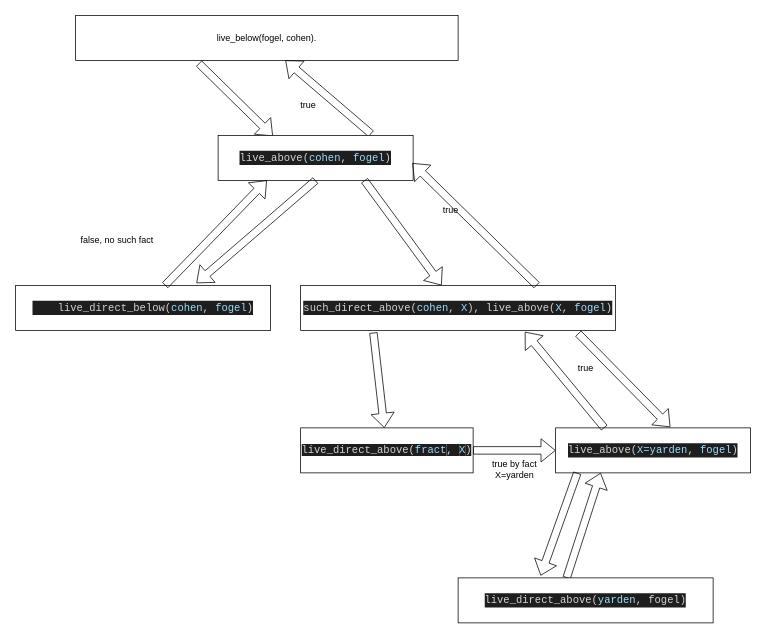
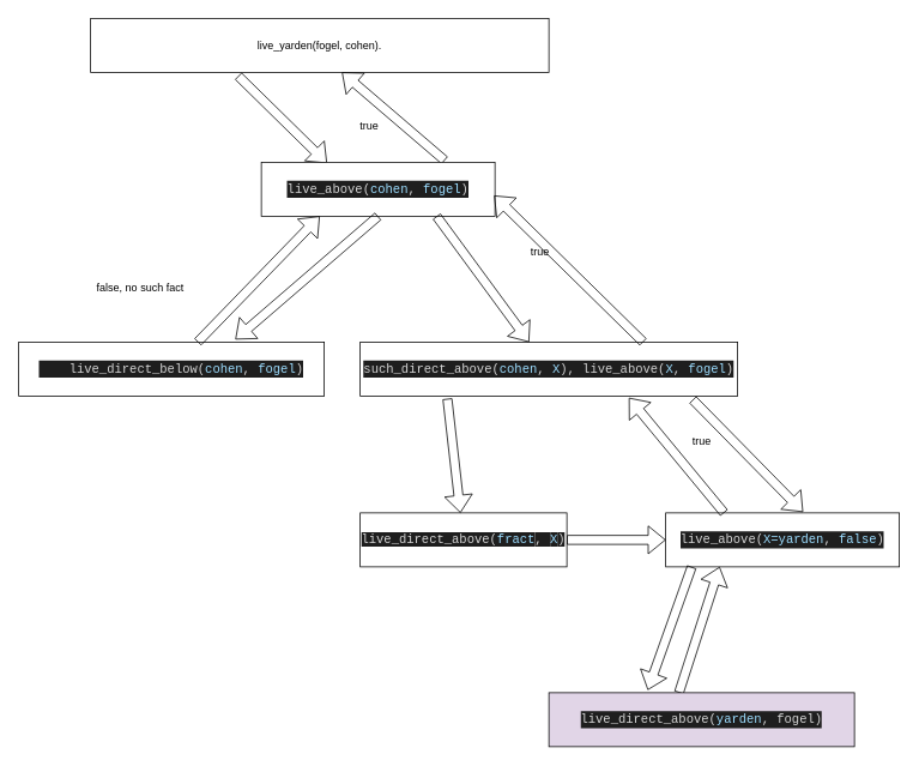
- <mxCell id="2" value="live_below(fogel, cohen)." style="rounded=0;whiteSpace=wrap;html=1;" vertex="1" parent="1"><mxGeometry x="100" y="20" width="510" height="60" as="geometry" /></mxCell>
+ <mxCell id="2" value="live_yarden(fogel, cohen)." style="rounded=0;whiteSpace=wrap;html=1;" vertex="1" parent="1"><mxGeometry x="100" y="20" width="510" height="60" as="geometry" /></mxCell>
- <mxCell id="15" value="&lt;div style=&quot;color: rgb(212 , 212 , 212) ; background-color: rgb(30 , 30 , 30) ; font-family: &amp;#34;consolas&amp;#34; , &amp;#34;courier new&amp;#34; , monospace ; font-size: 14px ; line-height: 19px&quot;&gt;live_above(&lt;span style=&quot;color: #9cdcfe&quot;&gt;X=yarden&lt;/span&gt;,&amp;nbsp;&lt;span style=&quot;color: #9cdcfe&quot;&gt;fogel&lt;/span&gt;)&lt;/div&gt;" style="rounded=0;whiteSpace=wrap;html=1;" vertex="1" parent="1"><mxGeometry x="740" y="570" width="260" height="60" as="geometry" /></mxCell>
+ <mxCell id="15" value="&lt;div style=&quot;color: rgb(212 , 212 , 212) ; background-color: rgb(30 , 30 , 30) ; font-family: &amp;#34;consolas&amp;#34; , &amp;#34;courier new&amp;#34; , monospace ; font-size: 14px ; line-height: 19px&quot;&gt;live_above(&lt;span style=&quot;color: #9cdcfe&quot;&gt;X=yarden&lt;/span&gt;,&amp;nbsp;&lt;span style=&quot;color: #9cdcfe&quot;&gt;false&lt;/span&gt;)&lt;/div&gt;" style="rounded=0;whiteSpace=wrap;html=1;" vertex="1" parent="1"><mxGeometry x="740" y="570" width="260" height="60" as="geometry" /></mxCell>
- <mxCell id="16" value="true by fact&lt;br&gt;X=yarden" style="text;html=1;align=center;verticalAlign=middle;resizable=0;points=[];autosize=1;strokeColor=none;" vertex="1" parent="1"><mxGeometry x="650" y="610" width="70" height="30" as="geometry" /></mxCell>
- <mxCell id="22" value="&lt;div style=&quot;background-color: rgb(30 , 30 , 30) ; font-family: &amp;#34;consolas&amp;#34; , &amp;#34;courier new&amp;#34; , monospace ; font-size: 14px ; line-height: 19px&quot;&gt;&lt;div style=&quot;font-family: &amp;#34;consolas&amp;#34; , &amp;#34;courier new&amp;#34; , monospace ; line-height: 19px&quot;&gt;&lt;div&gt;&lt;div style=&quot;font-family: &amp;#34;consolas&amp;#34; , &amp;#34;courier new&amp;#34; , monospace ; line-height: 19px&quot;&gt;&lt;span style=&quot;color: rgb(212 , 212 , 212)&quot;&gt;live_direct_above(&lt;/span&gt;&lt;font color=&quot;#9cdcfe&quot;&gt;yarden&lt;/font&gt;&lt;font color=&quot;#d4d4d4&quot;&gt;, fogel)&lt;/font&gt;&lt;/div&gt;&lt;/div&gt;&lt;div style=&quot;color: rgb(212 , 212 , 212)&quot;&gt;&lt;/div&gt;&lt;/div&gt;&lt;/div&gt;" style="rounded=0;whiteSpace=wrap;html=1;" vertex="1" parent="1"><mxGeometry x="610" y="770" width="340" height="60" as="geometry" /></mxCell>
+ <mxCell id="22" value="&lt;div style=&quot;background-color: rgb(30 , 30 , 30) ; font-family: &amp;#34;consolas&amp;#34; , &amp;#34;courier new&amp;#34; , monospace ; font-size: 14px ; line-height: 19px&quot;&gt;&lt;div style=&quot;font-family: &amp;#34;consolas&amp;#34; , &amp;#34;courier new&amp;#34; , monospace ; line-height: 19px&quot;&gt;&lt;div&gt;&lt;div style=&quot;font-family: &amp;#34;consolas&amp;#34; , &amp;#34;courier new&amp;#34; , monospace ; line-height: 19px&quot;&gt;&lt;span style=&quot;color: rgb(212 , 212 , 212)&quot;&gt;live_direct_above(&lt;/span&gt;&lt;font color=&quot;#9cdcfe&quot;&gt;yarden&lt;/font&gt;&lt;font color=&quot;#d4d4d4&quot;&gt;, fogel)&lt;/font&gt;&lt;/div&gt;&lt;/div&gt;&lt;div style=&quot;color: rgb(212 , 212 , 212)&quot;&gt;&lt;/div&gt;&lt;/div&gt;&lt;/div&gt;" style="rounded=0;whiteSpace=wrap;html=1;fillColor=#e1d5e7;" vertex="1" parent="1"><mxGeometry x="610" y="770" width="340" height="60" as="geometry" /></mxCell>
